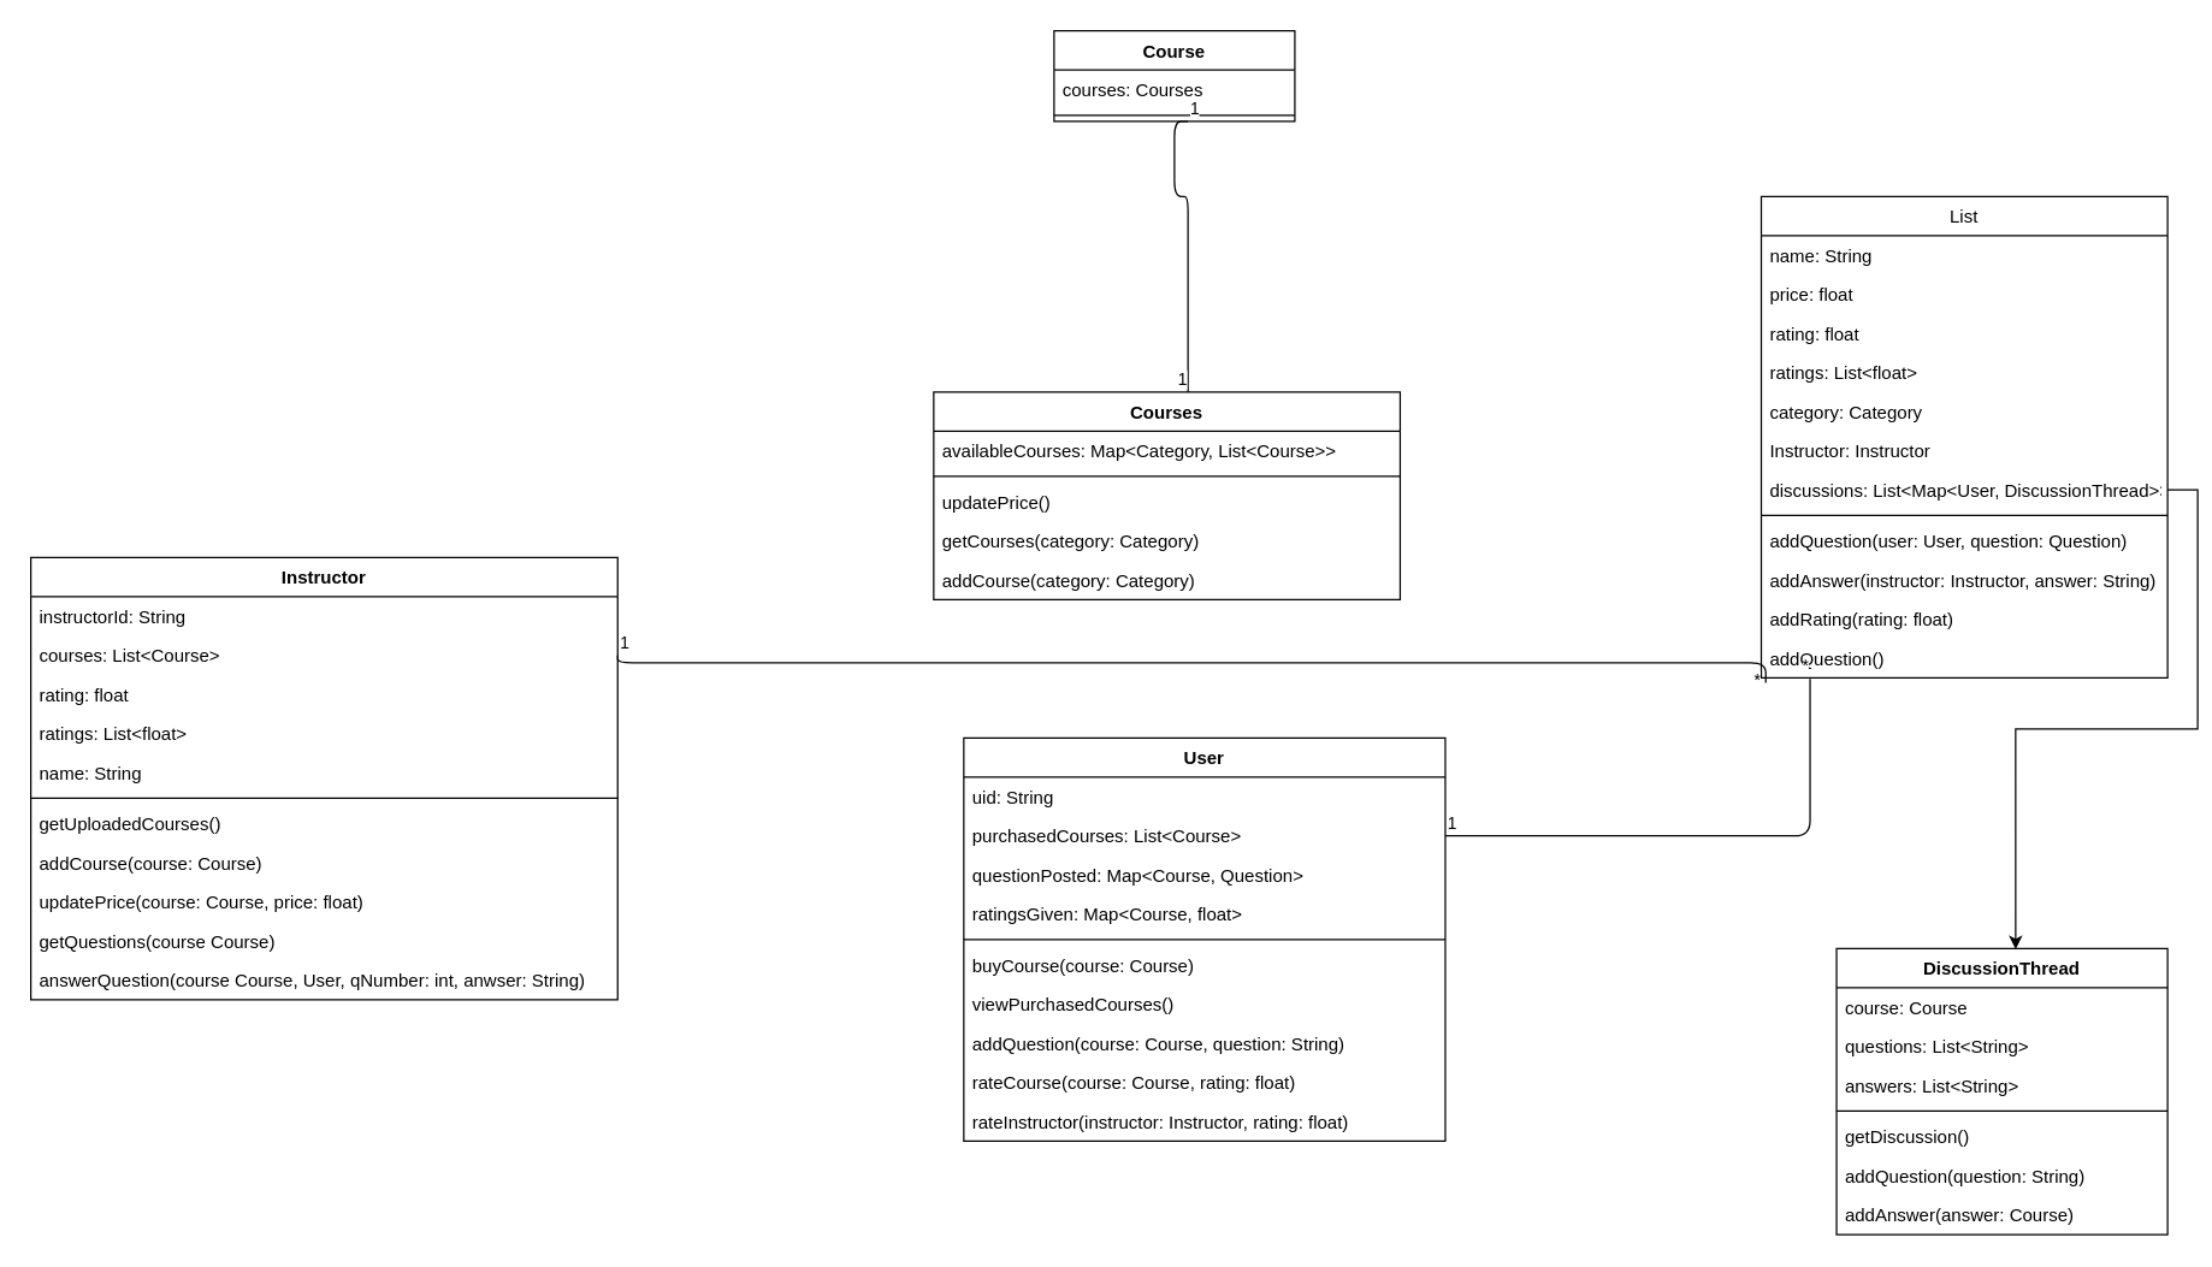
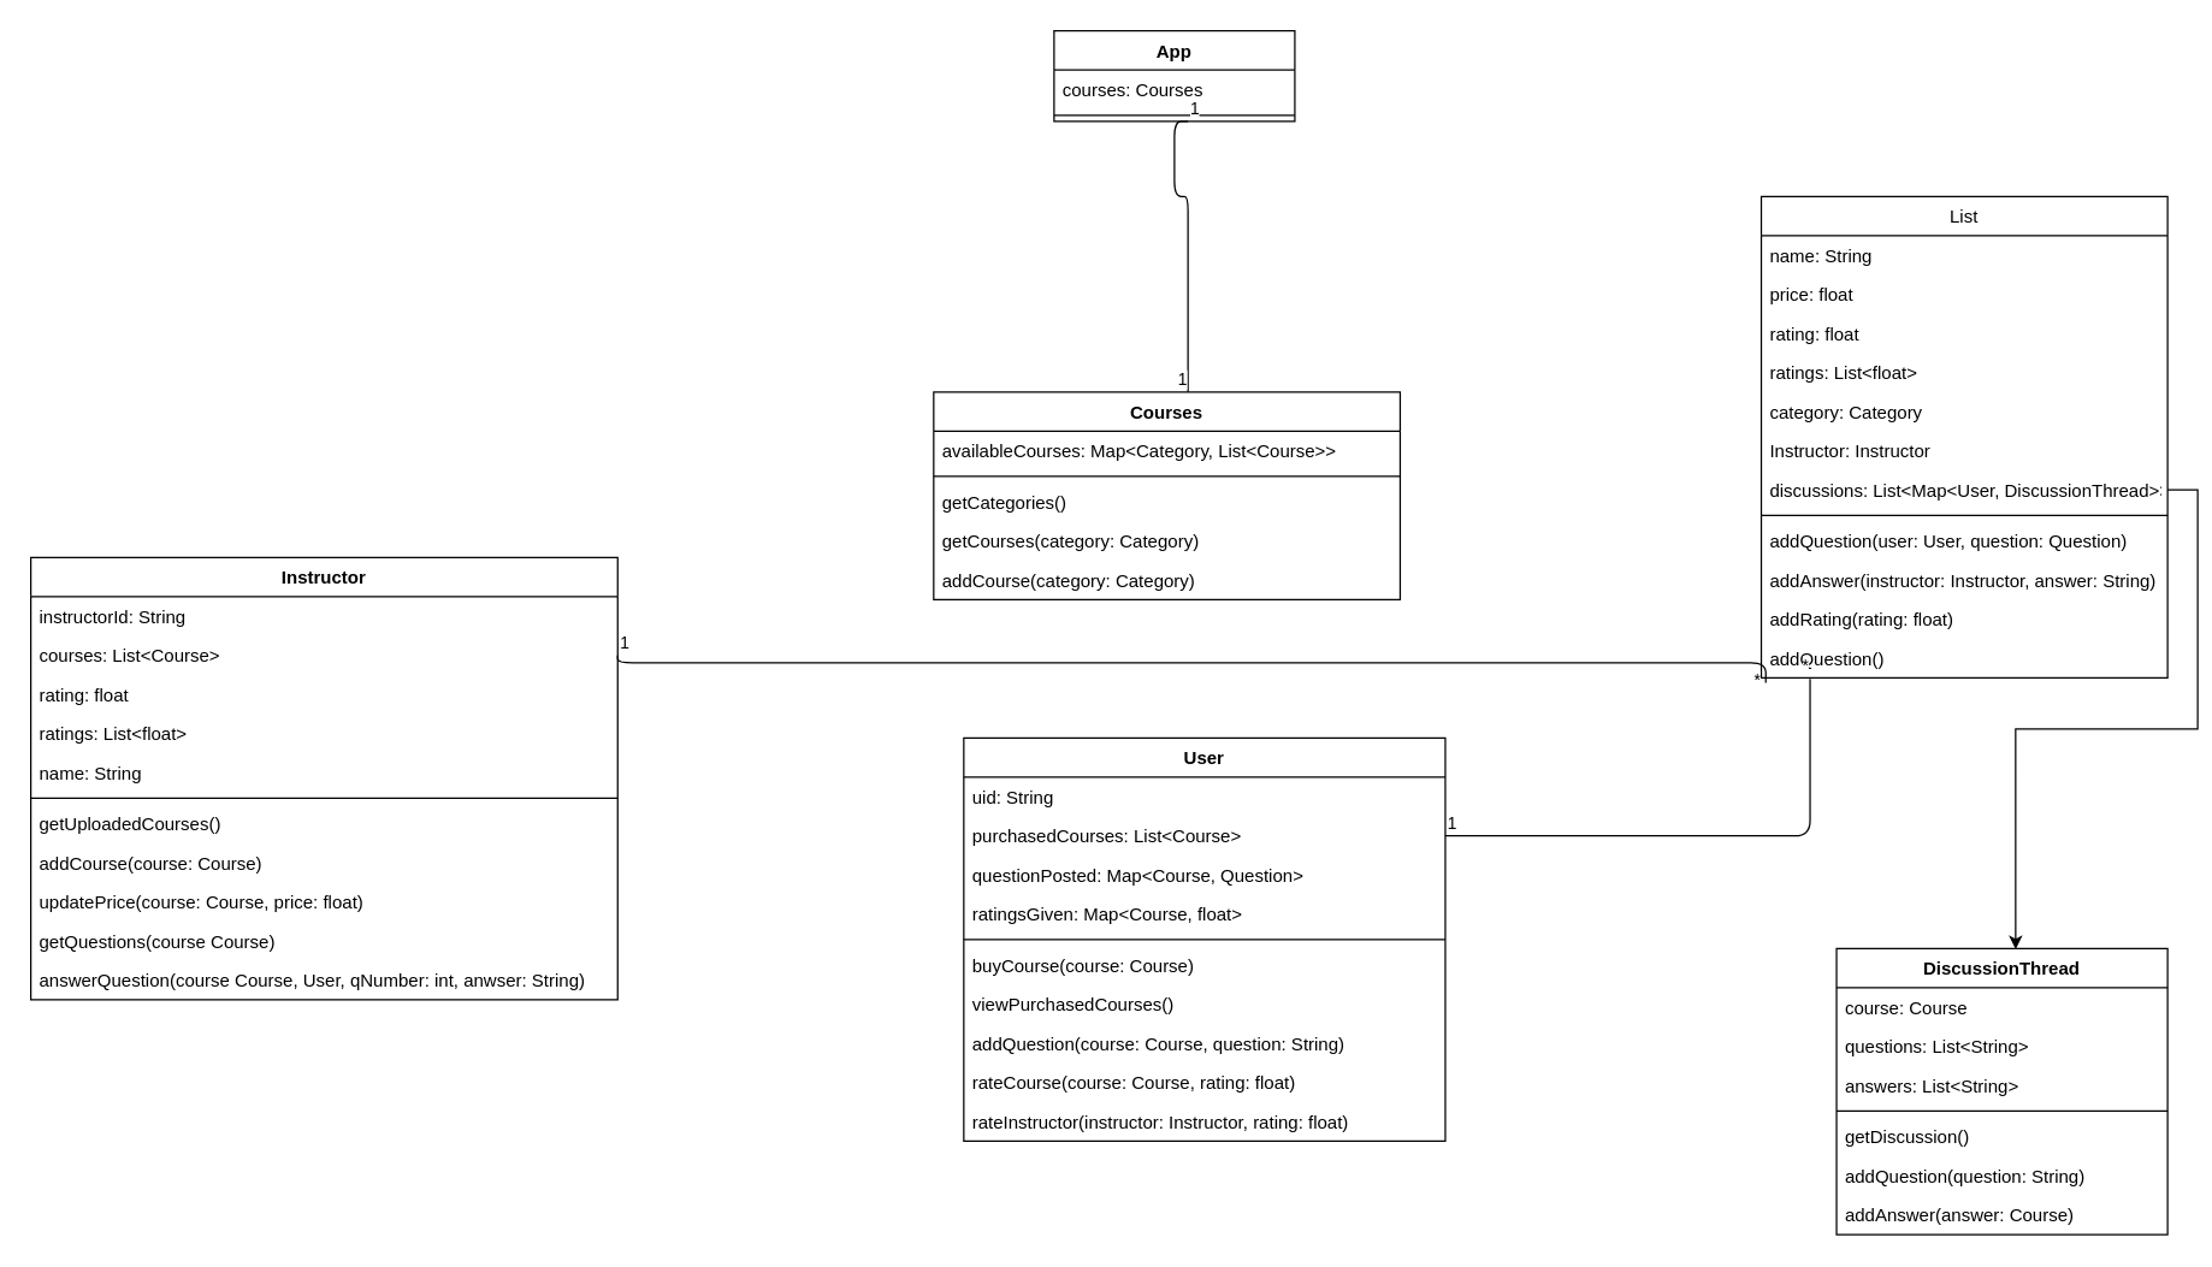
- <mxCell id="52" value="Course" style="swimlane;fontStyle=1;align=center;verticalAlign=top;childLayout=stackLayout;horizontal=1;startSize=26;horizontalStack=0;resizeParent=1;resizeParentMax=0;resizeLast=0;collapsible=1;marginBottom=0;" vertex="1" parent="1"><mxGeometry x="700" y="20" width="160" height="60" as="geometry" /></mxCell>
+ <mxCell id="52" value="App" style="swimlane;fontStyle=1;align=center;verticalAlign=top;childLayout=stackLayout;horizontal=1;startSize=26;horizontalStack=0;resizeParent=1;resizeParentMax=0;resizeLast=0;collapsible=1;marginBottom=0;" vertex="1" parent="1"><mxGeometry x="700" y="20" width="160" height="60" as="geometry" /></mxCell>
- <mxCell id="41" value="updatePrice()" style="text;strokeColor=none;fillColor=none;align=left;verticalAlign=top;spacingLeft=4;spacingRight=4;overflow=hidden;rotatable=0;points=[[0,0.5],[1,0.5]];portConstraint=eastwest;" vertex="1" parent="38"><mxGeometry y="60" width="310" height="26" as="geometry" /></mxCell>
+ <mxCell id="41" value="getCategories()" style="text;strokeColor=none;fillColor=none;align=left;verticalAlign=top;spacingLeft=4;spacingRight=4;overflow=hidden;rotatable=0;points=[[0,0.5],[1,0.5]];portConstraint=eastwest;" vertex="1" parent="38"><mxGeometry y="60" width="310" height="26" as="geometry" /></mxCell>
